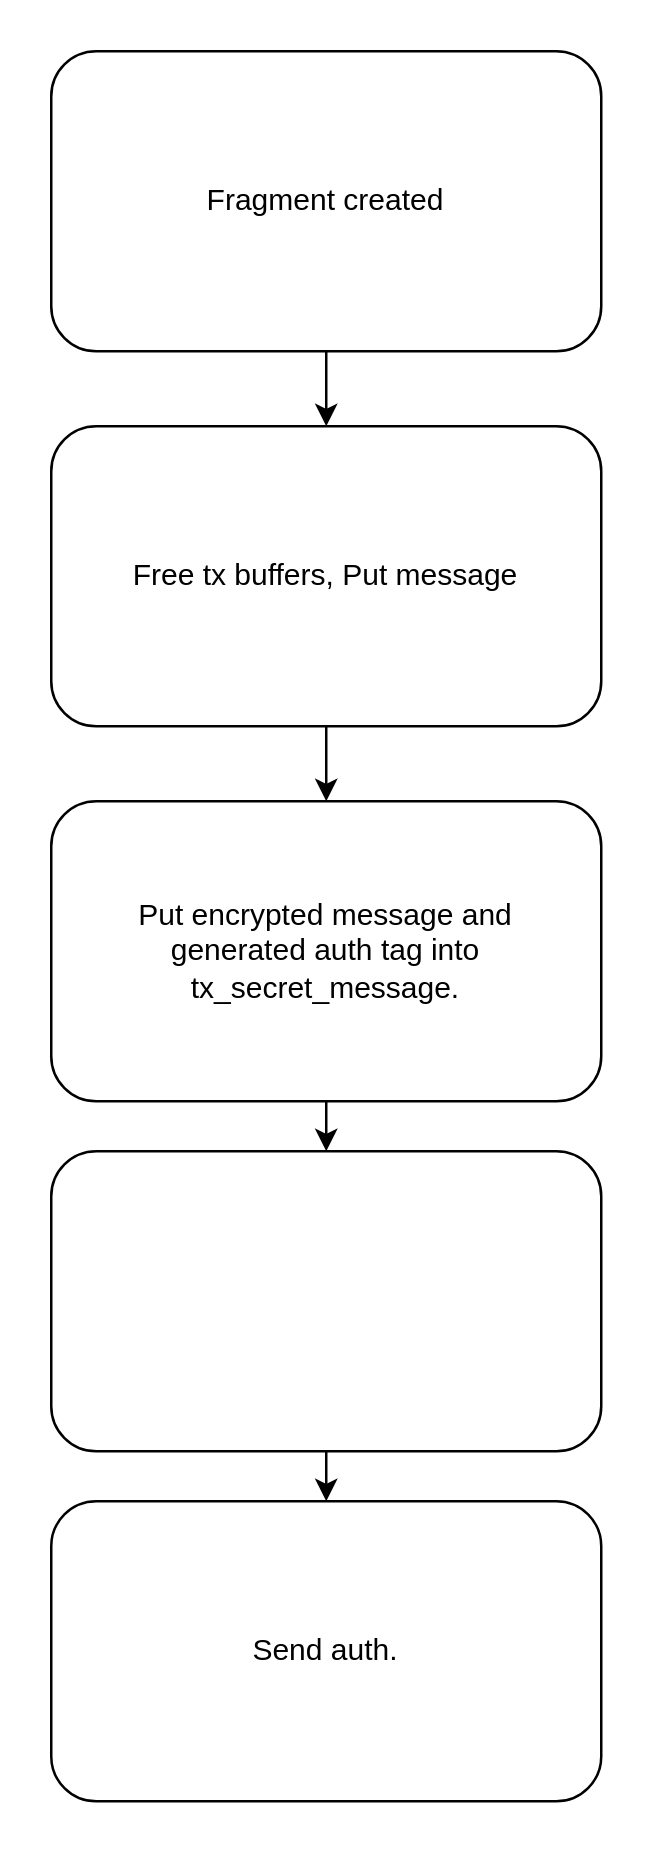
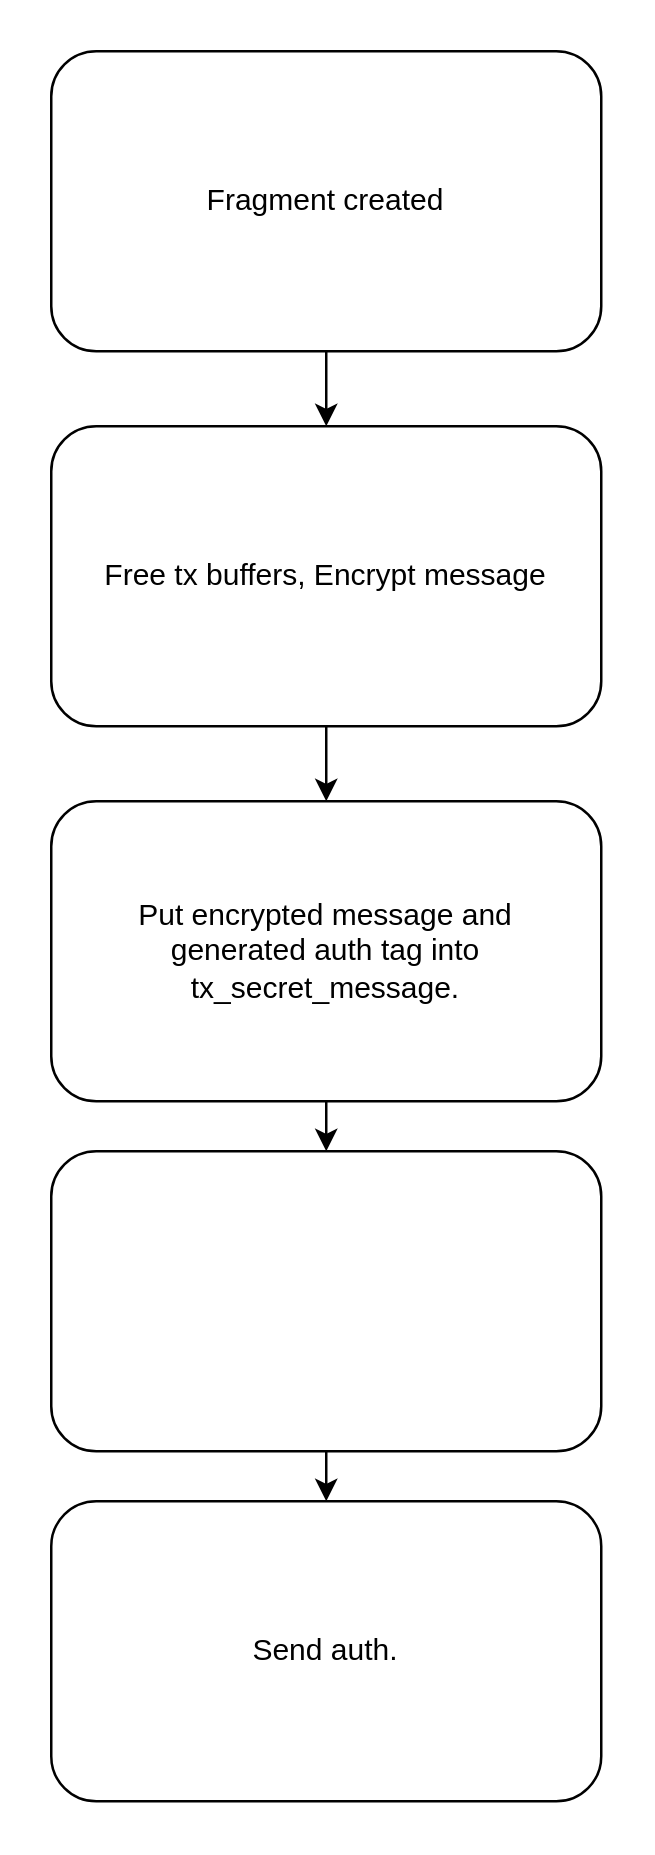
- <mxCell id="7" value="Free tx buffers, Put message" style="text;html=1;strokeColor=none;fillColor=none;align=center;verticalAlign=middle;whiteSpace=wrap;rounded=0;fontSize=12;" vertex="1" parent="1"><mxGeometry x="30" y="180" width="200" height="100" as="geometry" /></mxCell>
+ <mxCell id="7" value="Free tx buffers, Encrypt message" style="text;html=1;strokeColor=none;fillColor=none;align=center;verticalAlign=middle;whiteSpace=wrap;rounded=0;fontSize=12;" vertex="1" parent="1"><mxGeometry x="30" y="180" width="200" height="100" as="geometry" /></mxCell>
